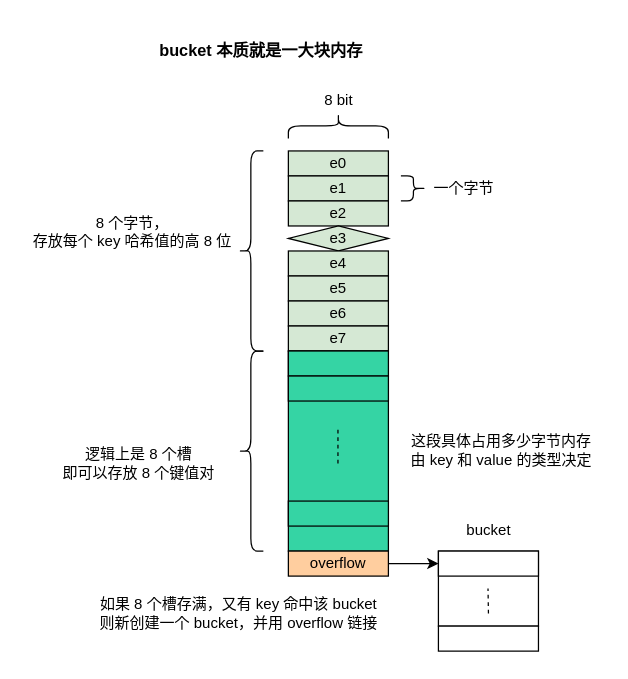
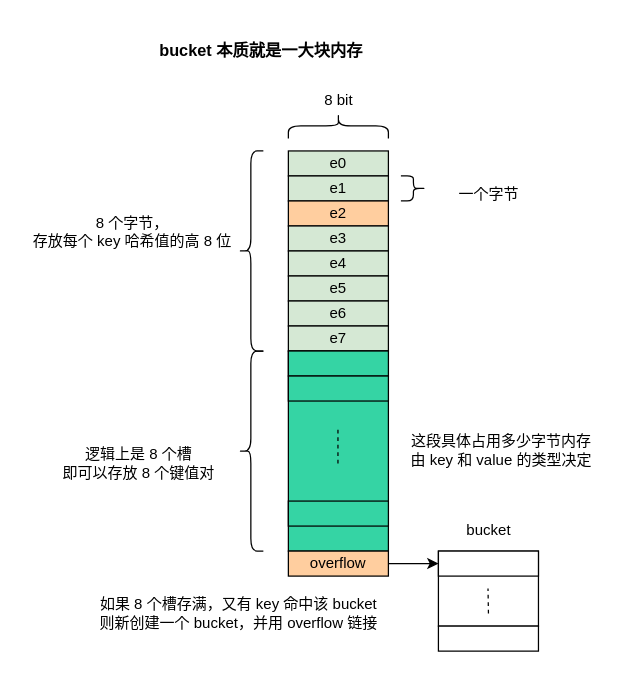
- <mxCell id="6" value="一个字节" style="text;html=1;align=center;verticalAlign=middle;resizable=0;points=[];autosize=1;" vertex="1" parent="1"><mxGeometry x="340" y="140.21" width="60" height="20" as="geometry" /></mxCell>
+ <mxCell id="6" value="一个字节" style="text;html=1;align=center;verticalAlign=middle;resizable=0;points=[];autosize=1;" vertex="1" parent="1"><mxGeometry x="360" y="145.21" width="60" height="20" as="geometry" /></mxCell>
- <mxCell id="8" value="e2" style="rounded=0;whiteSpace=wrap;html=1;fillColor=#D5E8D4;" vertex="1" parent="1"><mxGeometry x="230" y="160.21" width="80" height="20" as="geometry" /></mxCell>
+ <mxCell id="8" value="e2" style="rounded=0;whiteSpace=wrap;html=1;fillColor=#ffce9f;" vertex="1" parent="1"><mxGeometry x="230" y="160.21" width="80" height="20" as="geometry" /></mxCell>
- <mxCell id="9" value="e3" style="rhombus;whiteSpace=wrap;html=1;fillColor=#D5E8D4;" vertex="1" parent="1"><mxGeometry x="230" y="180.21" width="80" height="20" as="geometry" /></mxCell>
+ <mxCell id="9" value="e3" style="rounded=0;whiteSpace=wrap;html=1;fillColor=#D5E8D4;" vertex="1" parent="1"><mxGeometry x="230" y="180.21" width="80" height="20" as="geometry" /></mxCell>
